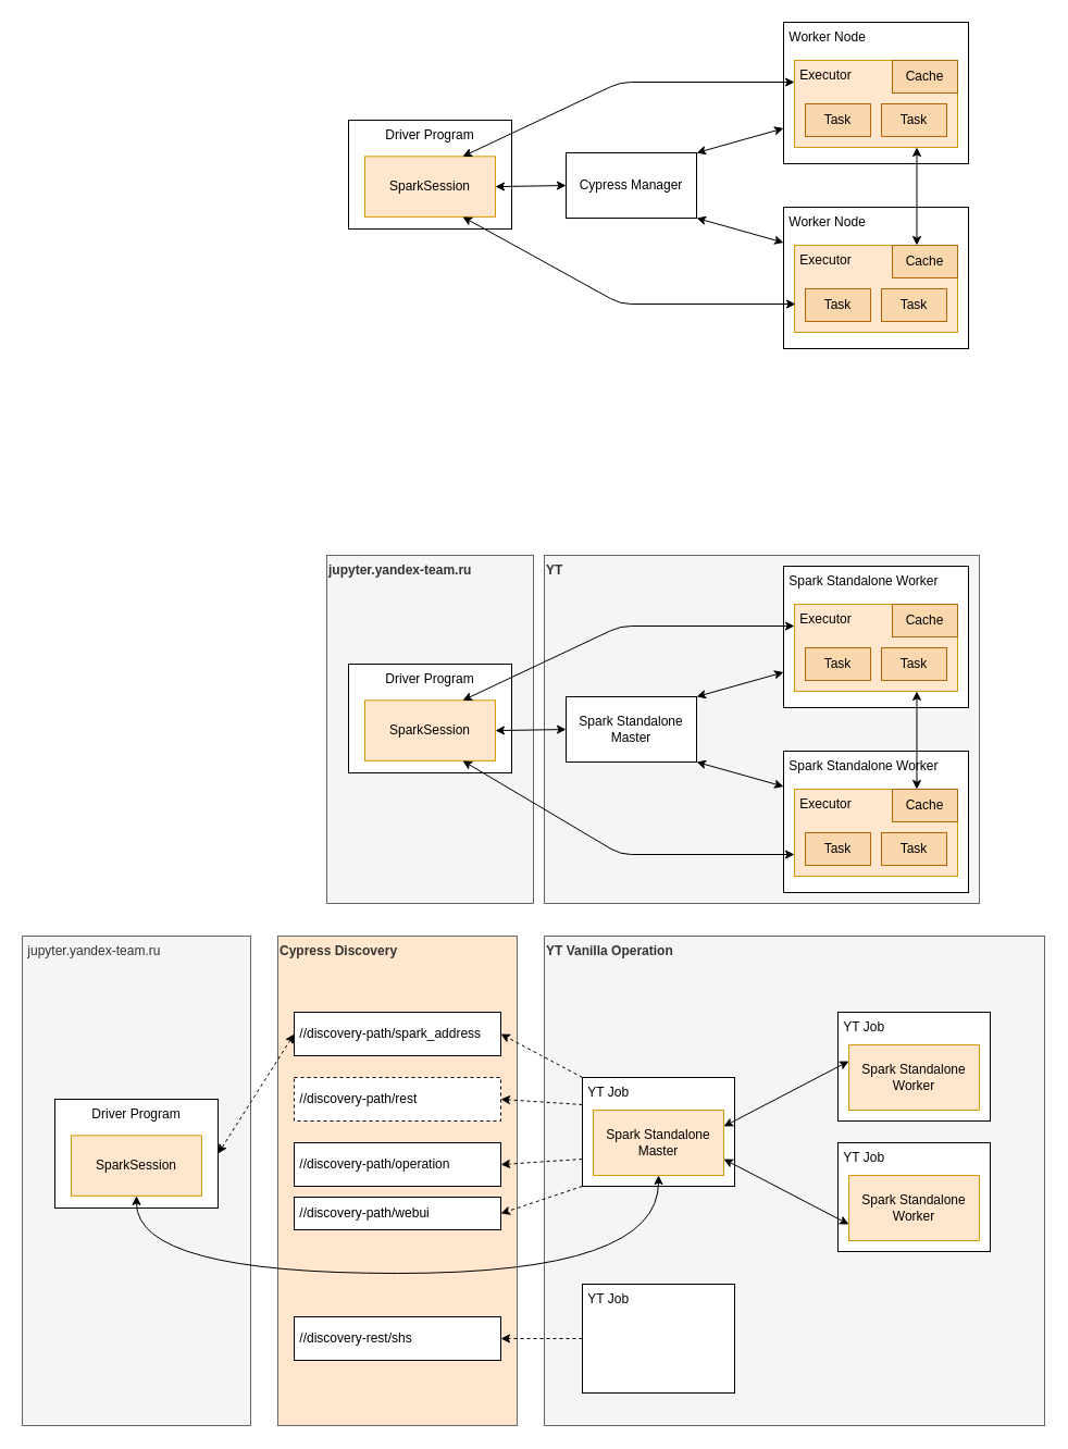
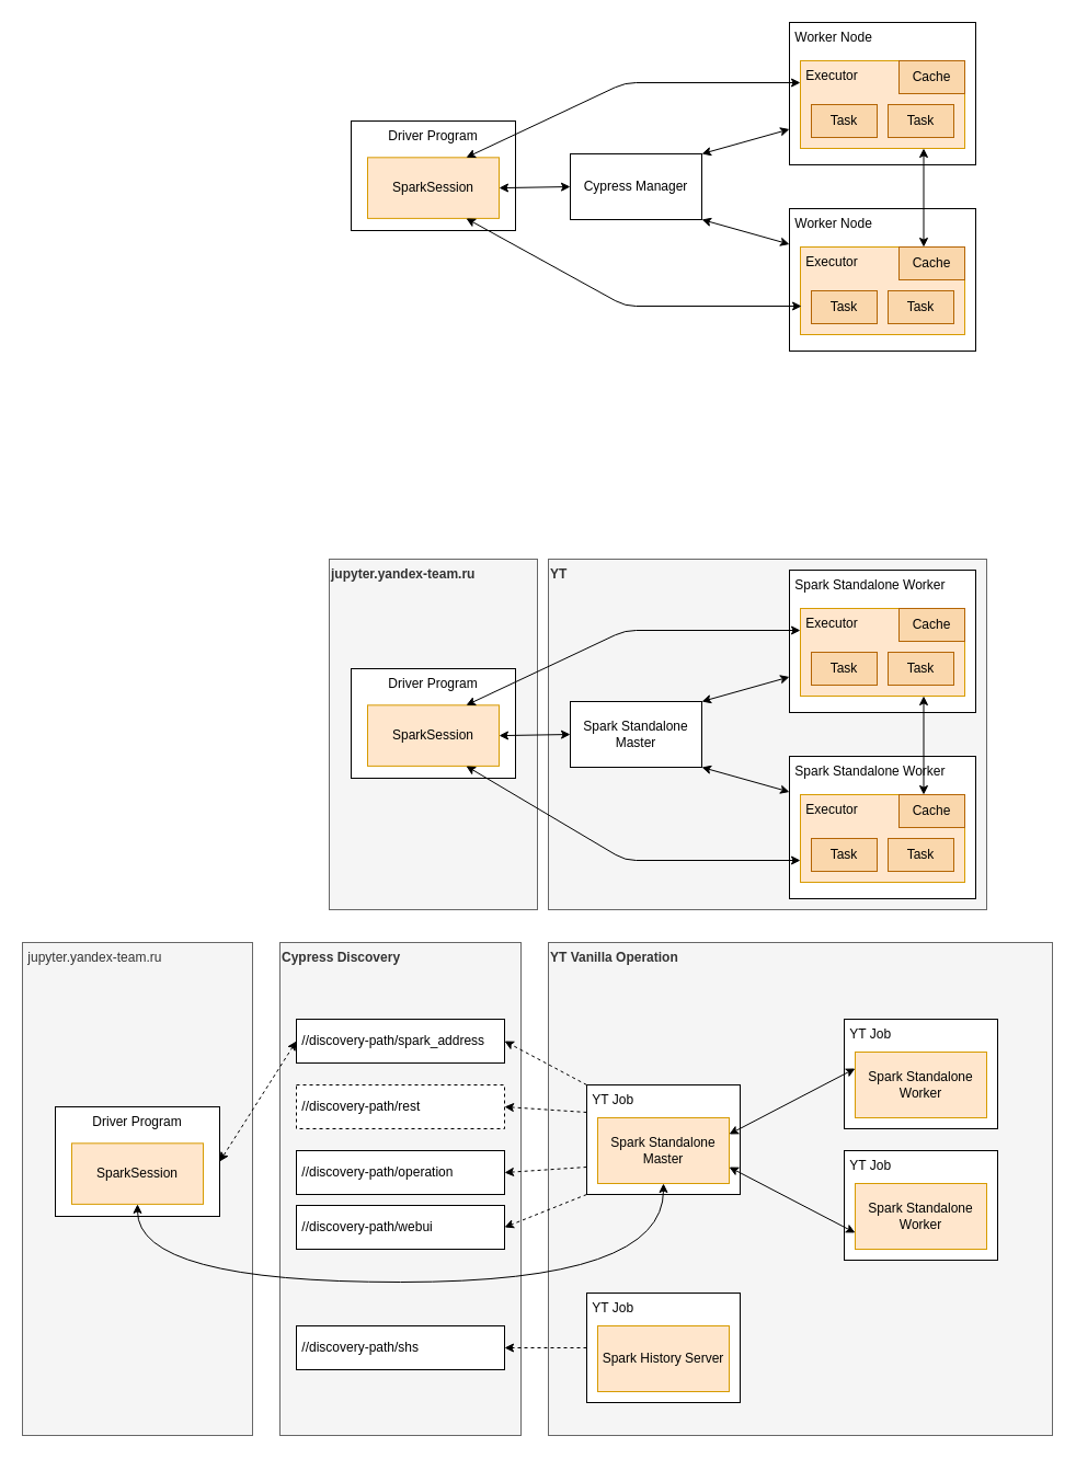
- <mxCell id="50" value="&lt;b&gt;Cypress Discovery&lt;/b&gt;" style="rounded=0;whiteSpace=wrap;html=1;align=left;verticalAlign=top;fillColor=#ffe6cc;strokeColor=#666666;fontColor=#333333;" vertex="1" parent="1"><mxGeometry x="255" y="860" width="220" height="450" as="geometry" /></mxCell>
+ <mxCell id="50" value="&lt;b&gt;Cypress Discovery&lt;/b&gt;" style="rounded=0;whiteSpace=wrap;html=1;align=left;verticalAlign=top;fillColor=#f5f5f5;strokeColor=#666666;fontColor=#333333;" vertex="1" parent="1"><mxGeometry x="255" y="860" width="220" height="450" as="geometry" /></mxCell>
- <mxCell id="54" value="&lt;div align=&quot;left&quot;&gt;&amp;nbsp;//discovery-path/webui&lt;/div&gt;" style="rounded=0;whiteSpace=wrap;html=1;align=left;" vertex="1" parent="1"><mxGeometry x="270" y="1100" width="190" height="30" as="geometry" /></mxCell>
+ <mxCell id="54" value="&lt;div align=&quot;left&quot;&gt;&amp;nbsp;//discovery-path/webui&lt;/div&gt;" style="rounded=0;whiteSpace=wrap;html=1;align=left;" vertex="1" parent="1"><mxGeometry x="270" y="1100" width="190" height="40" as="geometry" /></mxCell>
- <mxCell id="55" value="&lt;div align=&quot;left&quot;&gt;&amp;nbsp;//discovery-rest/shs&lt;/div&gt;" style="rounded=0;whiteSpace=wrap;html=1;align=left;" vertex="1" parent="1"><mxGeometry x="270" y="1210" width="190" height="40" as="geometry" /></mxCell>
+ <mxCell id="55" value="&lt;div align=&quot;left&quot;&gt;&amp;nbsp;//discovery-path/shs&lt;/div&gt;" style="rounded=0;whiteSpace=wrap;html=1;align=left;" vertex="1" parent="1"><mxGeometry x="270" y="1210" width="190" height="40" as="geometry" /></mxCell>
+ <mxCell id="36" value="Spark History Server" style="rounded=0;whiteSpace=wrap;html=1;fillColor=#ffe6cc;strokeColor=#d79b00;" vertex="1" parent="34"><mxGeometry x="10" y="30" width="120" height="60" as="geometry" /></mxCell>
